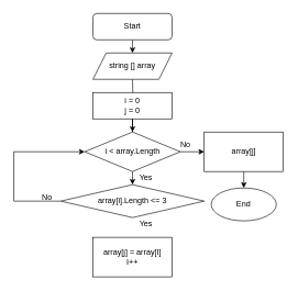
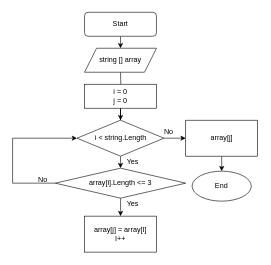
- <mxCell id="9" value="i &amp;lt; array.Length" style="rhombus;whiteSpace=wrap;html=1;" vertex="1" parent="1"><mxGeometry x="127.5" y="200" width="145" height="60" as="geometry" /></mxCell>
+ <mxCell id="9" value="i &amp;lt; string.Length" style="rhombus;whiteSpace=wrap;html=1;" vertex="1" parent="1"><mxGeometry x="127.5" y="200" width="145" height="60" as="geometry" /></mxCell>
+ <mxCell id="10" value="" style="edgeStyle=orthogonalEdgeStyle;rounded=0;orthogonalLoop=1;jettySize=auto;html=1;" edge="1" parent="1" source="12" target="15"><mxGeometry relative="1" as="geometry" /></mxCell>
